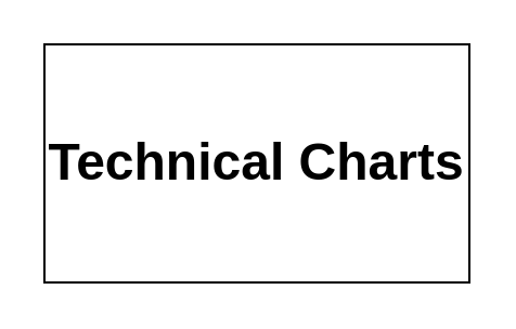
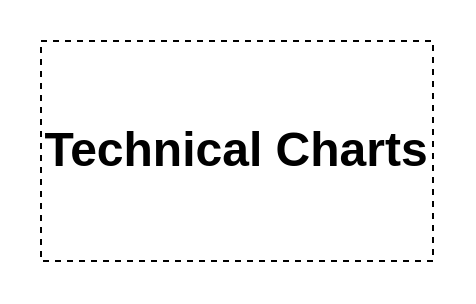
- <mxCell id="2" value="&lt;h1&gt;Technical Charts&lt;/h1&gt;" style="rounded=0;whiteSpace=wrap;html=1;" vertex="1" parent="1"><mxGeometry x="20" y="20" width="196" height="110" as="geometry" /></mxCell>
+ <mxCell id="2" value="&lt;h1&gt;Technical Charts&lt;/h1&gt;" style="rounded=0;whiteSpace=wrap;html=1;dashed=1;" vertex="1" parent="1"><mxGeometry x="20" y="20" width="196" height="110" as="geometry" /></mxCell>
